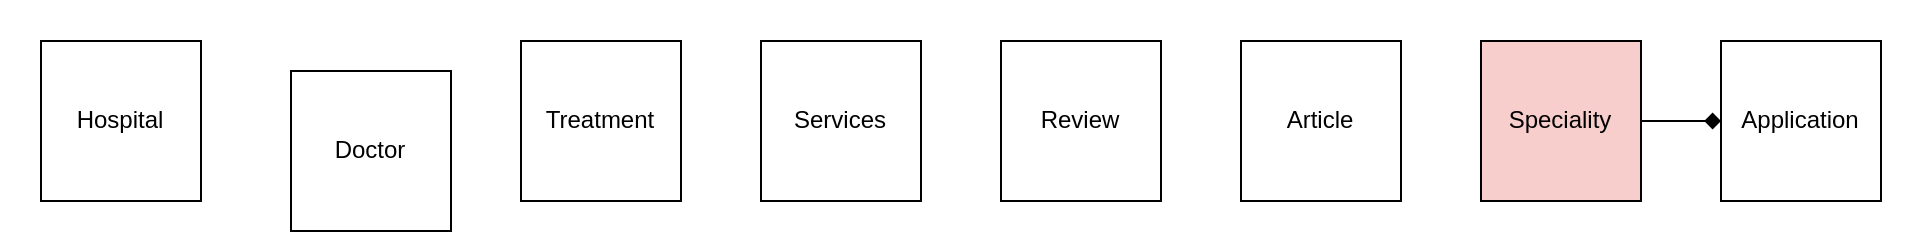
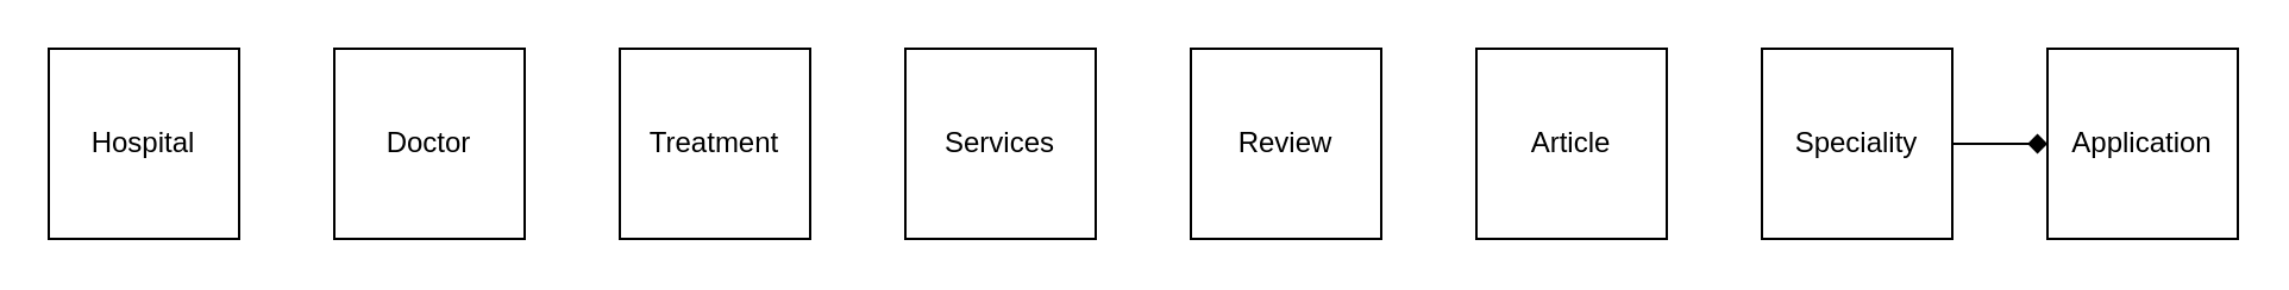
- <mxCell id="9" value="&lt;span&gt;Speciality&lt;/span&gt;" style="whiteSpace=wrap;html=1;aspect=fixed;fillColor=#f8cecc;" vertex="1" parent="1"><mxGeometry x="740" y="20" width="80" height="80" as="geometry" /></mxCell>
+ <mxCell id="9" value="&lt;span&gt;Speciality&lt;/span&gt;" style="whiteSpace=wrap;html=1;aspect=fixed;" vertex="1" parent="1"><mxGeometry x="740" y="20" width="80" height="80" as="geometry" /></mxCell>
- <mxCell id="3" value="Doctor" style="whiteSpace=wrap;html=1;aspect=fixed;" vertex="1" parent="1"><mxGeometry x="145" y="35" width="80" height="80" as="geometry" /></mxCell>
+ <mxCell id="3" value="Doctor" style="whiteSpace=wrap;html=1;aspect=fixed;" vertex="1" parent="1"><mxGeometry x="140" y="20" width="80" height="80" as="geometry" /></mxCell>
